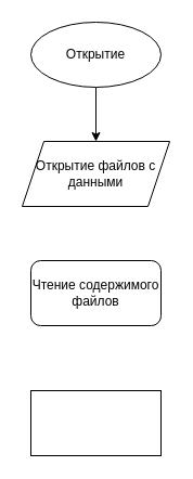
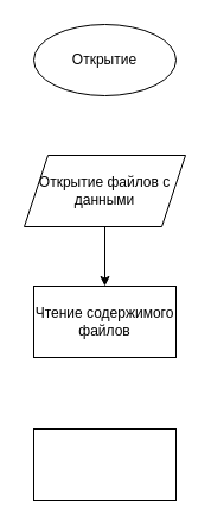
- <mxCell id="2" style="edgeStyle=orthogonalEdgeStyle;rounded=0;orthogonalLoop=1;jettySize=auto;html=1;entryX=0.5;entryY=0;entryDx=0;entryDy=0;" edge="1" parent="1" source="3" target="5"><mxGeometry relative="1" as="geometry" /></mxCell>
+ <mxCell id="4" style="edgeStyle=orthogonalEdgeStyle;rounded=0;orthogonalLoop=1;jettySize=auto;html=1;entryX=0.5;entryY=0;entryDx=0;entryDy=0;" edge="1" parent="1" source="5" target="6"><mxGeometry relative="1" as="geometry" /></mxCell>
- <mxCell id="6" value="Чтение содержимого файлов" style="whiteSpace=wrap;html=1;rounded=1;" vertex="1" parent="1"><mxGeometry x="28" y="240" width="120" height="60" as="geometry" /></mxCell>
+ <mxCell id="6" value="Чтение содержимого файлов" style="rounded=0;whiteSpace=wrap;html=1;" vertex="1" parent="1"><mxGeometry x="28" y="240" width="120" height="60" as="geometry" /></mxCell>
